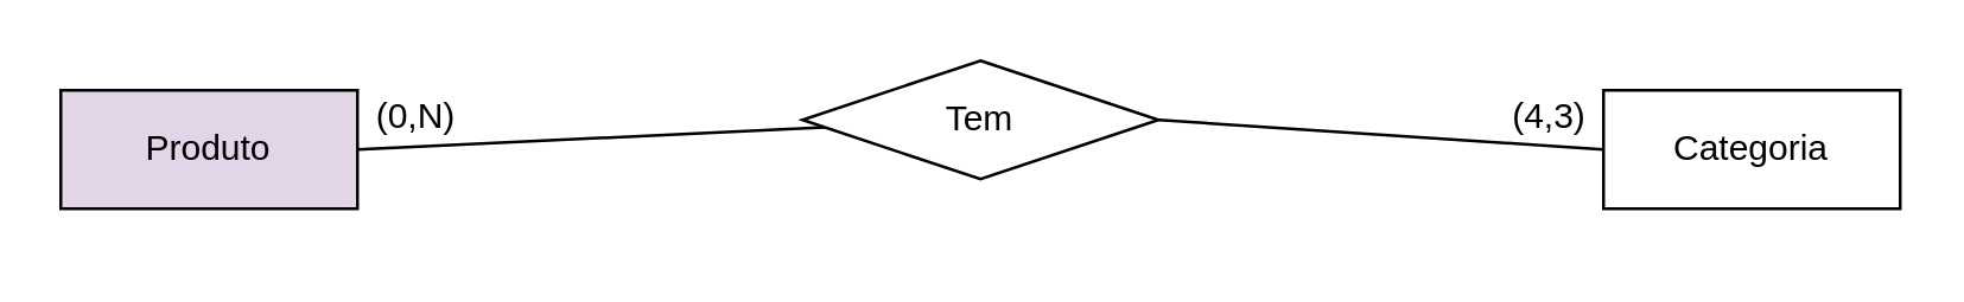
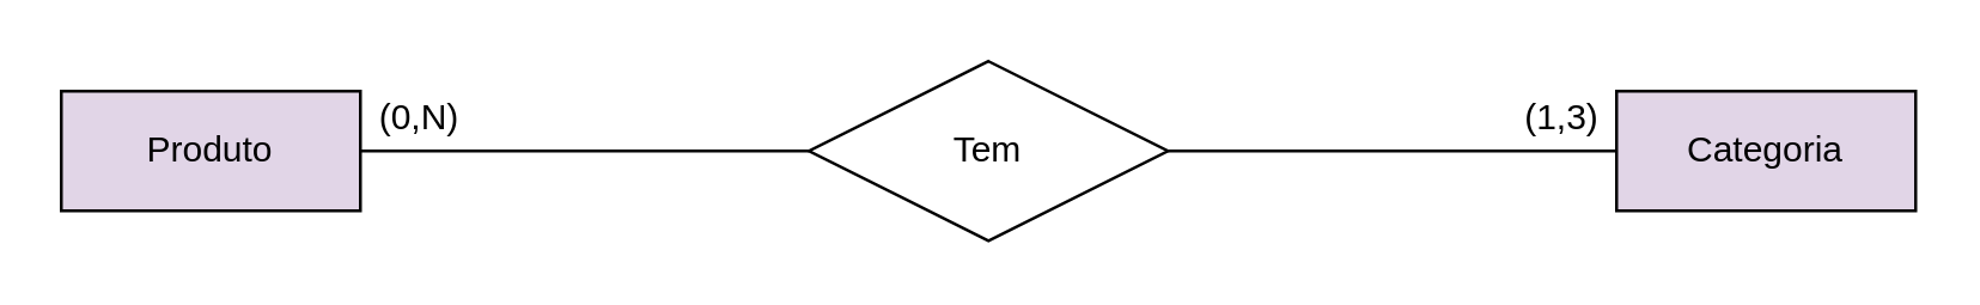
- <mxCell id="7" value="(4,3)" style="text;html=1;strokeColor=none;fillColor=none;align=center;verticalAlign=middle;whiteSpace=wrap;rounded=0;" vertex="1" parent="1"><mxGeometry x="492" y="24" width="60" height="30" as="geometry" /></mxCell>
+ <mxCell id="7" value="(1,3)" style="text;html=1;strokeColor=none;fillColor=none;align=center;verticalAlign=middle;whiteSpace=wrap;rounded=0;" vertex="1" parent="1"><mxGeometry x="492" y="24" width="60" height="30" as="geometry" /></mxCell>
- <mxCell id="6" value="Tem" style="shape=rhombus;perimeter=rhombusPerimeter;whiteSpace=wrap;html=1;align=center;" vertex="1" parent="1"><mxGeometry x="270" y="20" width="120" height="40" as="geometry" /></mxCell>
+ <mxCell id="6" value="Tem" style="shape=rhombus;perimeter=rhombusPerimeter;whiteSpace=wrap;html=1;align=center;" vertex="1" parent="1"><mxGeometry x="270" y="20" width="120" height="60" as="geometry" /></mxCell>
- <mxCell id="4" value="Categoria" style="whiteSpace=wrap;html=1;align=center;" vertex="1" parent="1"><mxGeometry x="540" y="30" width="100" height="40" as="geometry" /></mxCell>
+ <mxCell id="4" value="Categoria" style="whiteSpace=wrap;html=1;align=center;fillColor=#e1d5e7;" vertex="1" parent="1"><mxGeometry x="540" y="30" width="100" height="40" as="geometry" /></mxCell>
